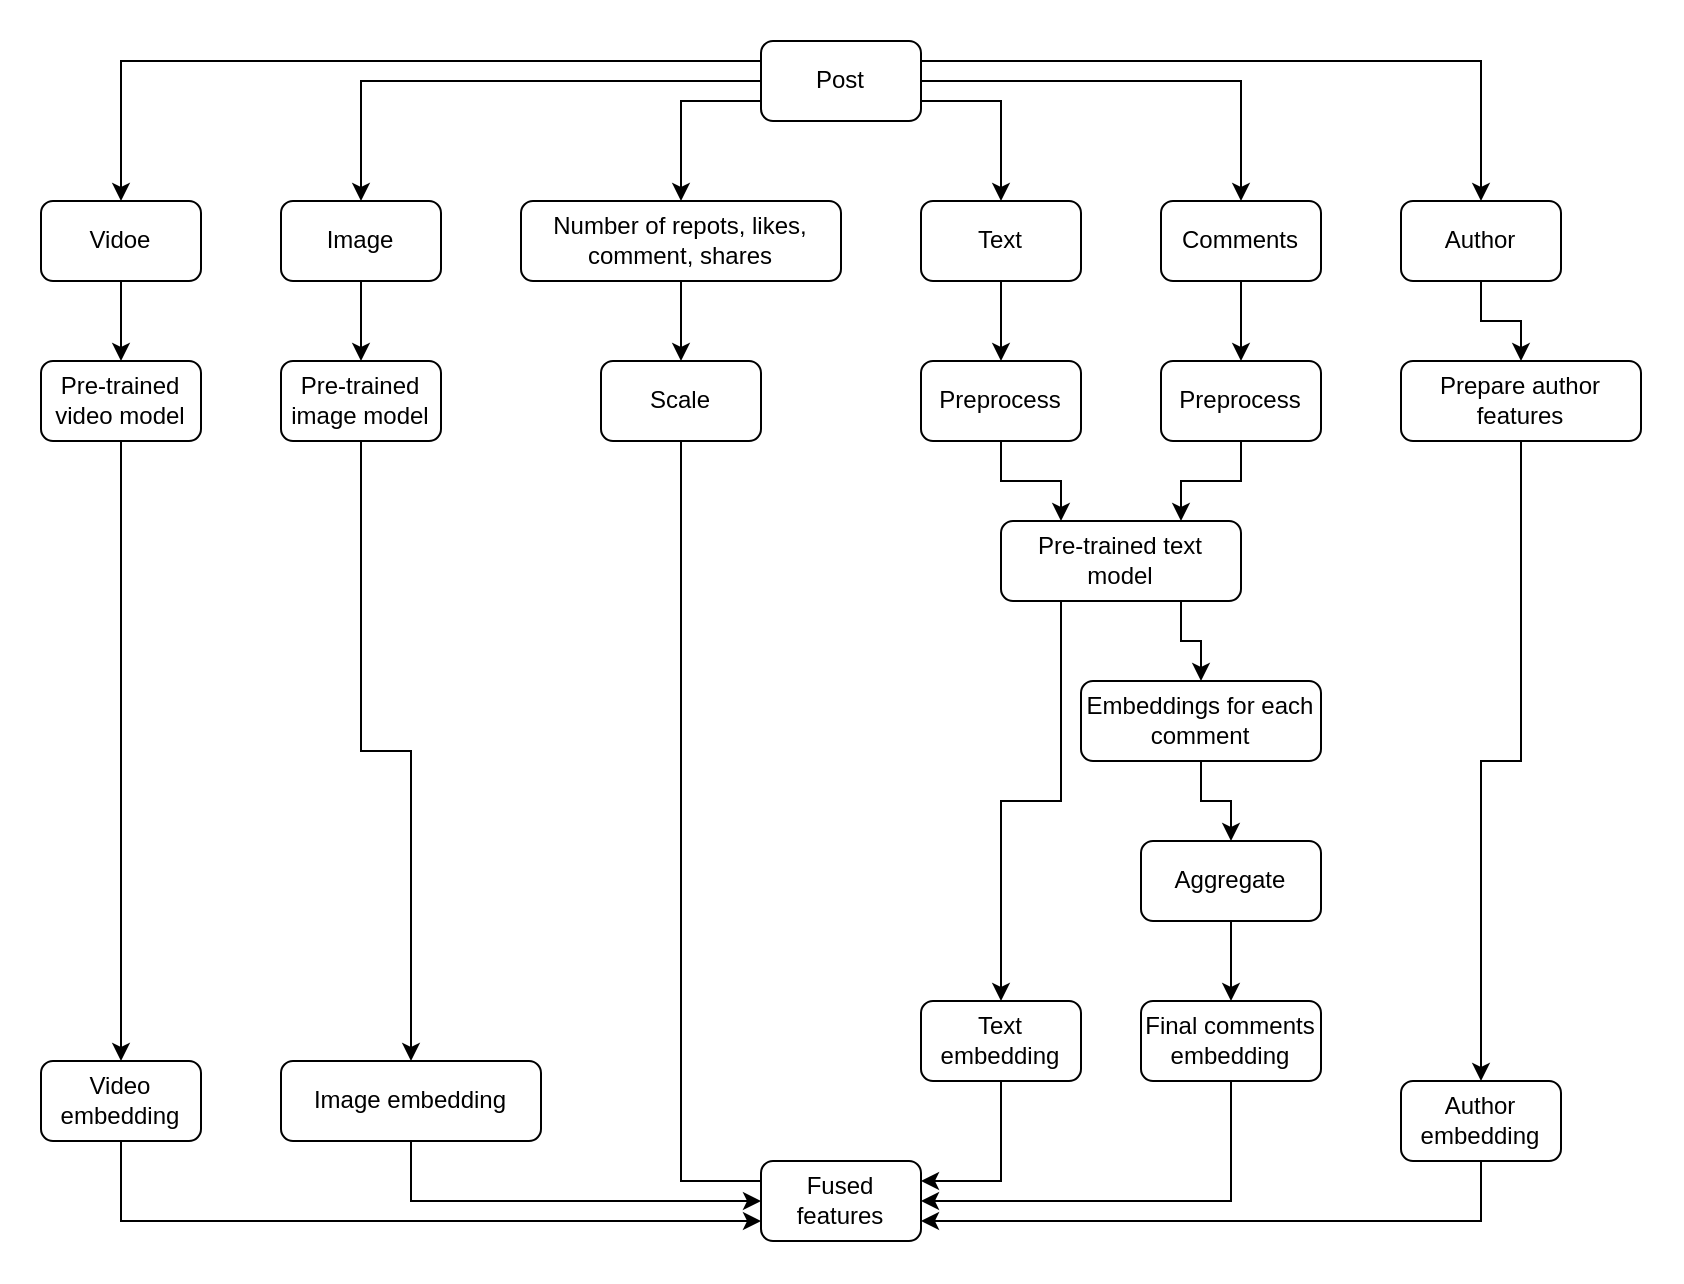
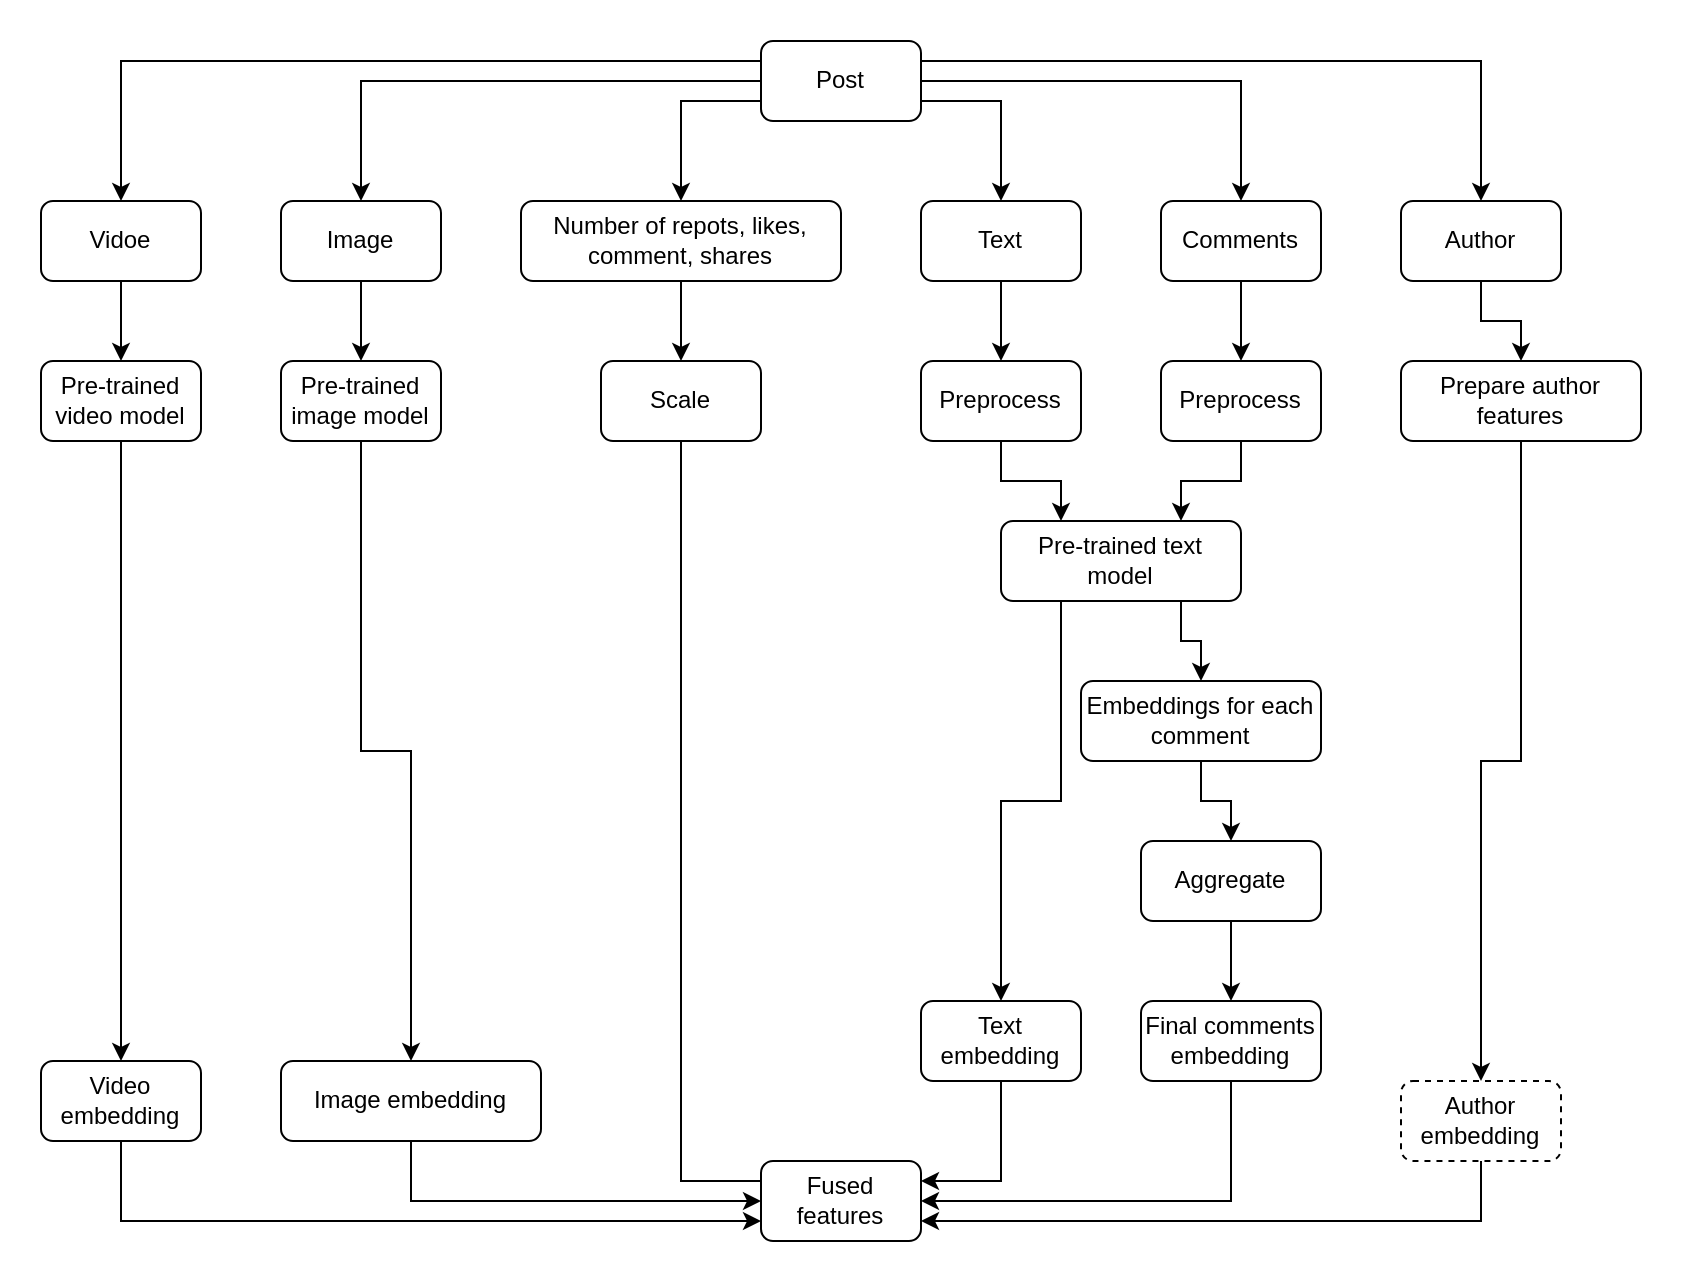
- <mxCell id="43" value="Author embedding" style="rounded=1;whiteSpace=wrap;html=1;" parent="1" vertex="1"><mxGeometry x="700" y="540" width="80" height="40" as="geometry" /></mxCell>
+ <mxCell id="43" value="Author embedding" style="rounded=1;whiteSpace=wrap;html=1;dashed=1;" parent="1" vertex="1"><mxGeometry x="700" y="540" width="80" height="40" as="geometry" /></mxCell>
